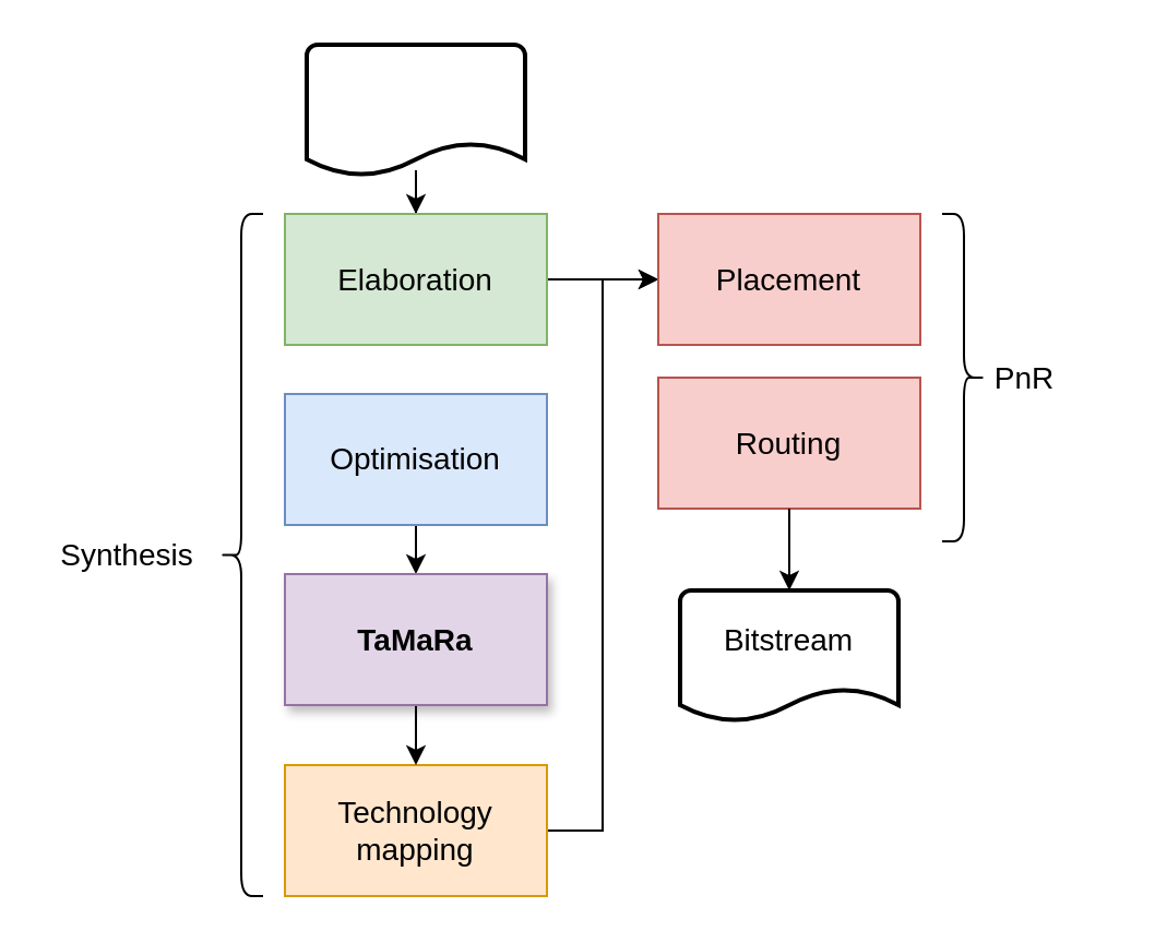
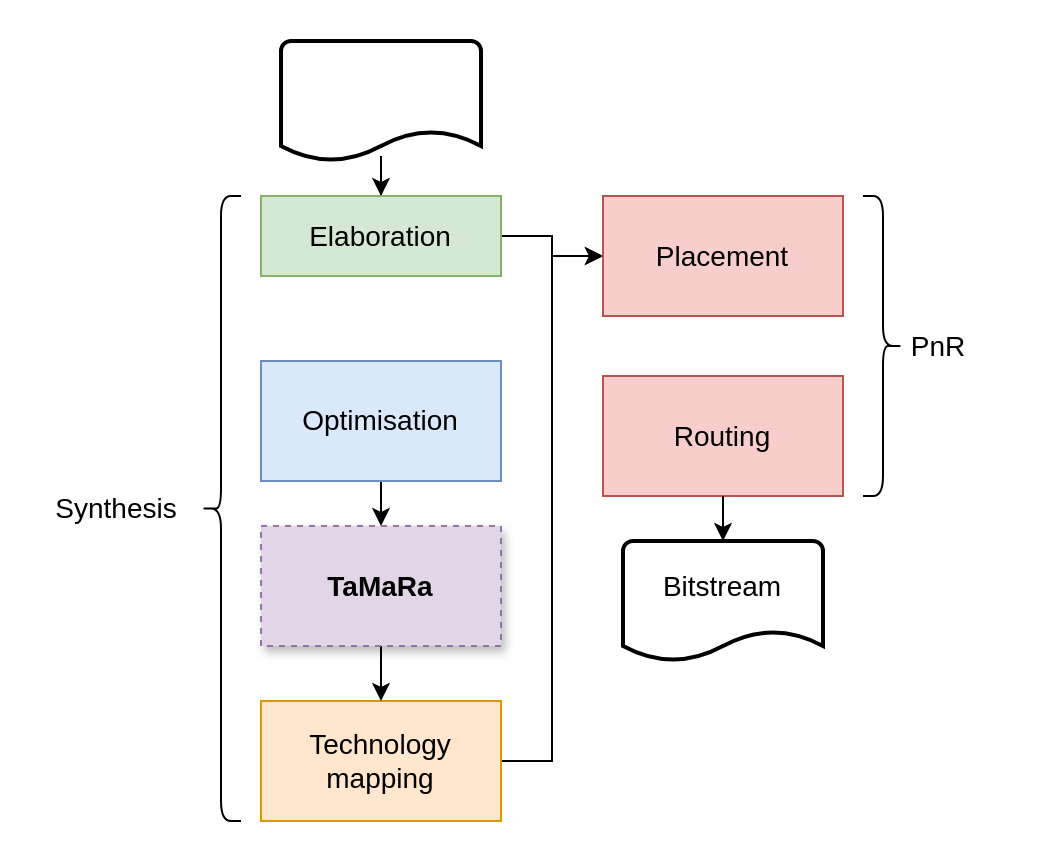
- <mxCell id="6" value="&lt;font style=&quot;font-size: 14px;&quot;&gt;Elaboration&lt;/font&gt;" style="rounded=0;whiteSpace=wrap;html=1;glass=0;fillColor=#d5e8d4;strokeColor=#82b366;" parent="1" vertex="1"><mxGeometry x="130" y="97.5" width="120" height="60" as="geometry" /></mxCell>
+ <mxCell id="6" value="&lt;font style=&quot;font-size: 14px;&quot;&gt;Elaboration&lt;/font&gt;" style="rounded=0;whiteSpace=wrap;html=1;glass=0;fillColor=#d5e8d4;strokeColor=#82b366;" parent="1" vertex="1"><mxGeometry x="130" y="97.5" width="120" height="40" as="geometry" /></mxCell>
- <mxCell id="12" value="&lt;font style=&quot;font-size: 14px;&quot;&gt;Routing&lt;/font&gt;" style="rounded=0;whiteSpace=wrap;html=1;glass=0;fillColor=#f8cecc;strokeColor=#b85450;" parent="1" vertex="1"><mxGeometry x="301" y="172.5" width="120" height="60" as="geometry" /></mxCell>
+ <mxCell id="12" value="&lt;font style=&quot;font-size: 14px;&quot;&gt;Routing&lt;/font&gt;" style="rounded=0;whiteSpace=wrap;html=1;glass=0;fillColor=#f8cecc;strokeColor=#b85450;" parent="1" vertex="1"><mxGeometry x="301" y="187.5" width="120" height="60" as="geometry" /></mxCell>
- <mxCell id="20" value="&lt;font style=&quot;font-size: 14px;&quot;&gt;&lt;b&gt;TaMaRa&lt;/b&gt;&lt;/font&gt;" style="rounded=0;whiteSpace=wrap;html=1;glass=0;fillColor=#e1d5e7;strokeColor=#9673a6;gradientColor=none;shadow=1;" parent="1" vertex="1"><mxGeometry x="130" y="262.5" width="120" height="60" as="geometry" /></mxCell>
+ <mxCell id="20" value="&lt;font style=&quot;font-size: 14px;&quot;&gt;&lt;b&gt;TaMaRa&lt;/b&gt;&lt;/font&gt;" style="rounded=0;whiteSpace=wrap;html=1;glass=0;fillColor=#e1d5e7;strokeColor=#9673a6;gradientColor=none;shadow=1;dashed=1;" parent="1" vertex="1"><mxGeometry x="130" y="262.5" width="120" height="60" as="geometry" /></mxCell>
